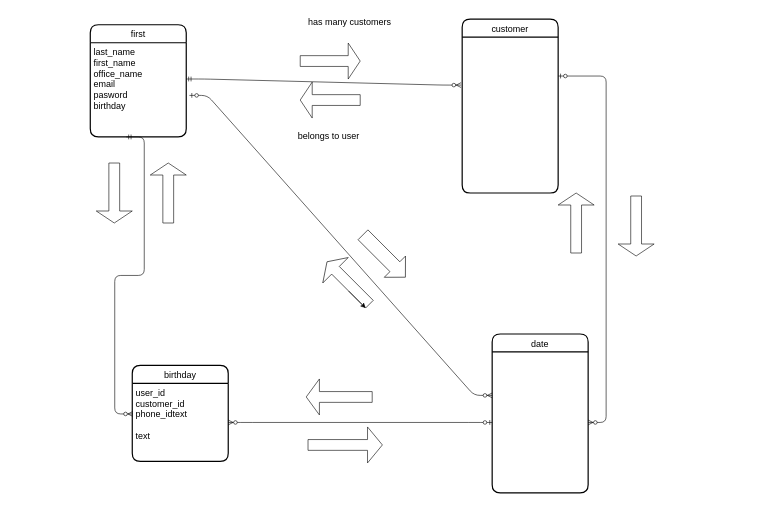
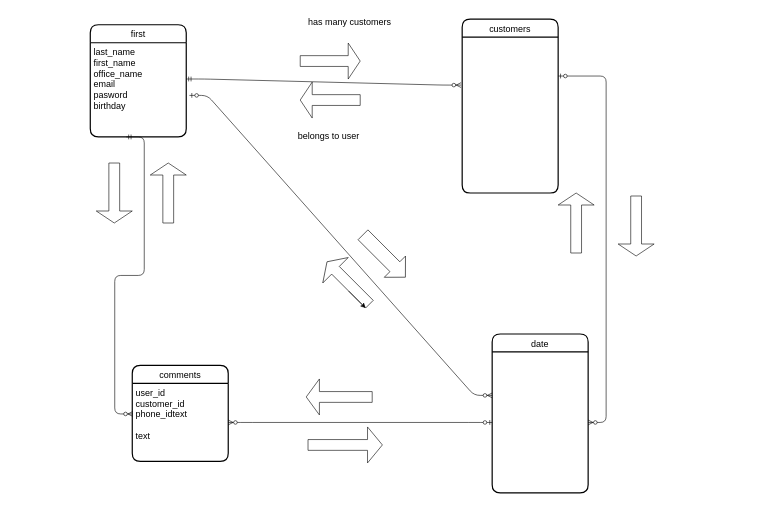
- <mxCell id="5" value="customer" style="swimlane;childLayout=stackLayout;horizontal=1;startSize=30;horizontalStack=0;rounded=1;fontSize=15;fontStyle=0;strokeWidth=2;resizeParent=0;resizeLast=1;shadow=0;dashed=0;align=center;" parent="1" vertex="1"><mxGeometry x="770" y="31" width="160" height="290" as="geometry" /></mxCell>
+ <mxCell id="5" value="customers" style="swimlane;childLayout=stackLayout;horizontal=1;startSize=30;horizontalStack=0;rounded=1;fontSize=15;fontStyle=0;strokeWidth=2;resizeParent=0;resizeLast=1;shadow=0;dashed=0;align=center;" parent="1" vertex="1"><mxGeometry x="770" y="31" width="160" height="290" as="geometry" /></mxCell>
- <mxCell id="8" value="birthday" style="swimlane;childLayout=stackLayout;horizontal=1;startSize=30;horizontalStack=0;rounded=1;fontSize=15;fontStyle=0;strokeWidth=2;resizeParent=0;resizeLast=1;shadow=0;dashed=0;align=center;" parent="1" vertex="1"><mxGeometry x="220" y="608.5" width="160" height="160" as="geometry" /></mxCell>
+ <mxCell id="8" value="comments" style="swimlane;childLayout=stackLayout;horizontal=1;startSize=30;horizontalStack=0;rounded=1;fontSize=15;fontStyle=0;strokeWidth=2;resizeParent=0;resizeLast=1;shadow=0;dashed=0;align=center;" parent="1" vertex="1"><mxGeometry x="220" y="608.5" width="160" height="160" as="geometry" /></mxCell>
